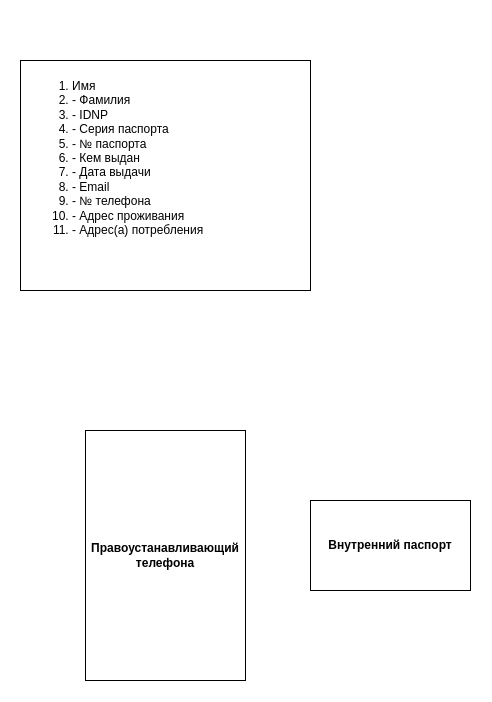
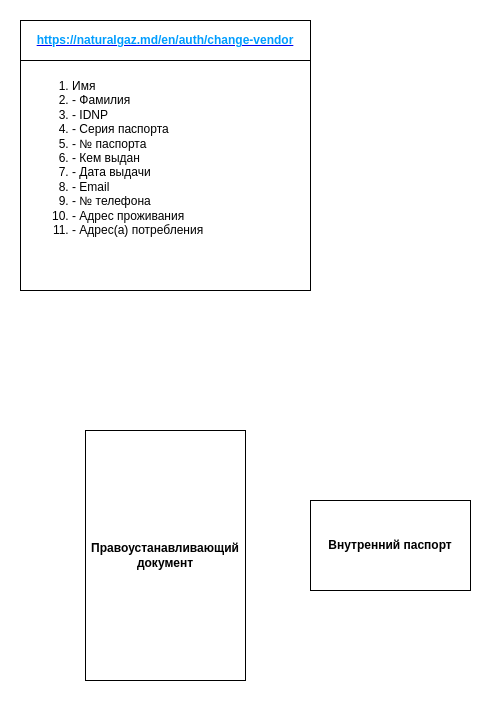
+ <mxCell id="5" value="&lt;a style=&quot;&quot; href=&quot;https://naturalgaz.md/en/auth/change-vendor&quot;&gt;&lt;font style=&quot;color: light-dark(rgb(0, 157, 255), rgb(237, 237, 237));&quot;&gt;&lt;b style=&quot;&quot;&gt;https://naturalgaz.md/en/auth/change-vendor&lt;/b&gt;&lt;/font&gt;&lt;/a&gt;" style="rounded=0;whiteSpace=wrap;html=1;movable=1;resizable=1;rotatable=1;deletable=1;editable=1;locked=0;connectable=1;" vertex="1" parent="4"><mxGeometry width="290" height="40" as="geometry" /></mxCell>
- <mxCell id="3" value="&lt;b&gt;Правоустанавливающий телефона&lt;/b&gt;" style="rounded=0;whiteSpace=wrap;html=1;" vertex="1" parent="1"><mxGeometry x="85" y="430" width="160" height="250" as="geometry" /></mxCell>
+ <mxCell id="3" value="&lt;b&gt;Правоустанавливающий документ&lt;/b&gt;" style="rounded=0;whiteSpace=wrap;html=1;" vertex="1" parent="1"><mxGeometry x="85" y="430" width="160" height="250" as="geometry" /></mxCell>
